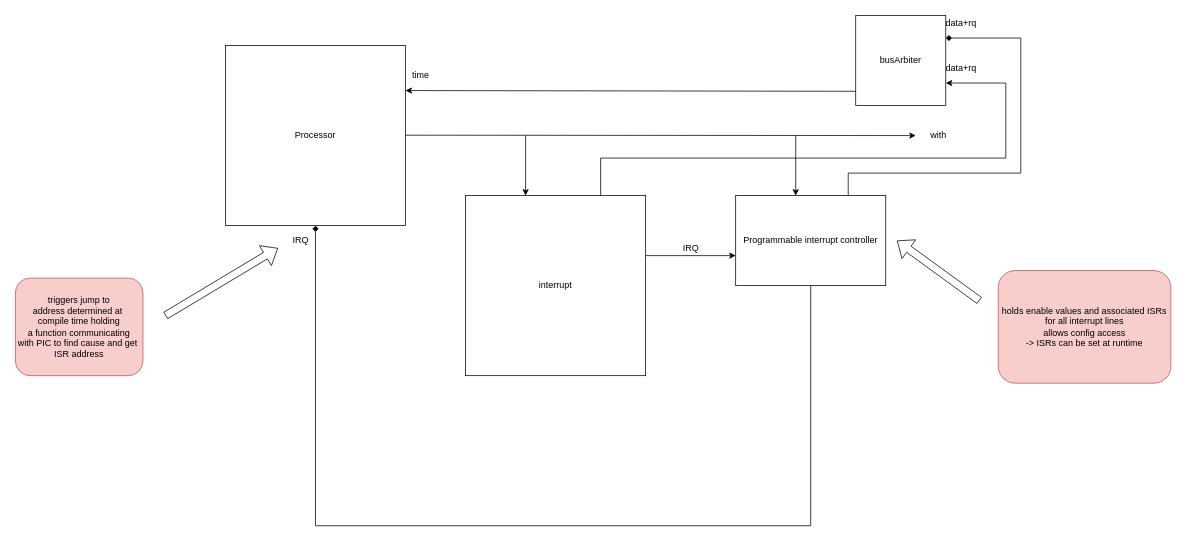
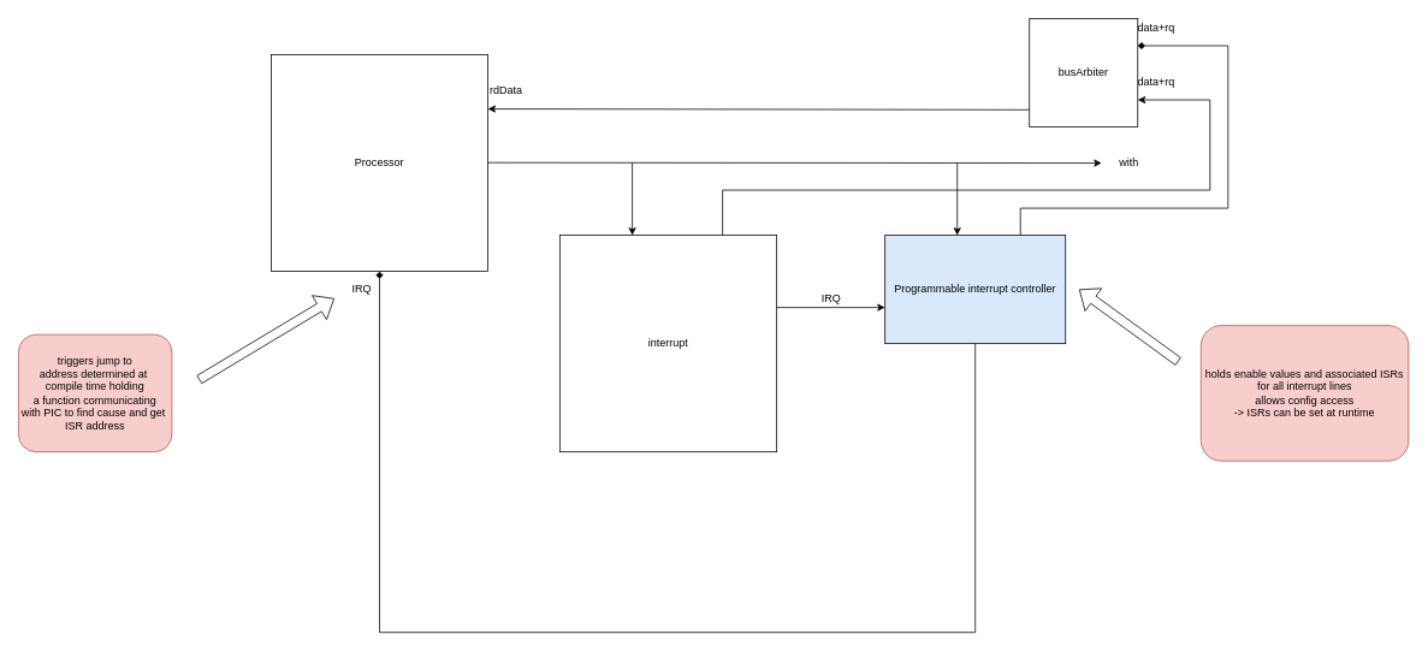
- <mxCell id="10" value="time" style="text;html=1;align=center;verticalAlign=middle;resizable=0;points=[];autosize=1;" vertex="1" parent="1"><mxGeometry x="535" y="90" width="50" height="20" as="geometry" /></mxCell>
+ <mxCell id="10" value="rdData" style="text;html=1;align=center;verticalAlign=middle;resizable=0;points=[];autosize=1;" vertex="1" parent="1"><mxGeometry x="535" y="90" width="50" height="20" as="geometry" /></mxCell>
- <mxCell id="13" value="Programmable interrupt controller" style="rounded=0;whiteSpace=wrap;html=1;" vertex="1" parent="1"><mxGeometry x="980" y="260" width="200" height="120" as="geometry" /></mxCell>
+ <mxCell id="13" value="Programmable interrupt controller" style="rounded=0;whiteSpace=wrap;html=1;fillColor=#dae8fc;" vertex="1" parent="1"><mxGeometry x="980" y="260" width="200" height="120" as="geometry" /></mxCell>
